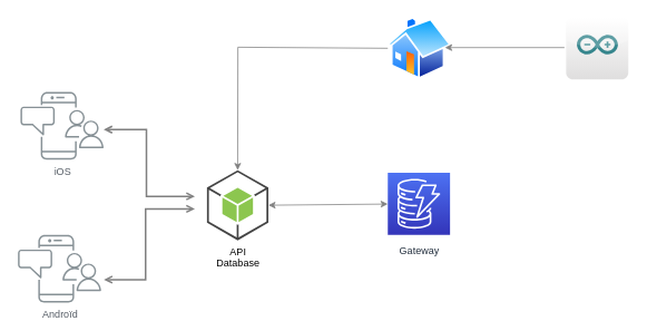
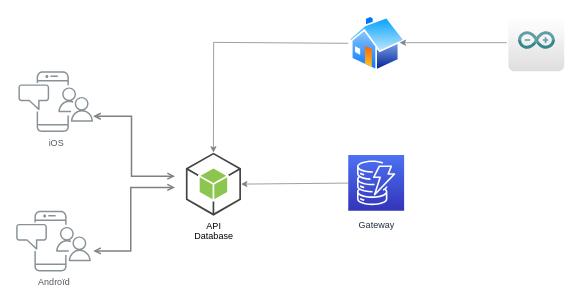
- <mxCell id="4" value="iOS" style="outlineConnect=0;gradientColor=none;fontColor=#545B64;strokeColor=none;fillColor=#879196;dashed=0;verticalLabelPosition=bottom;verticalAlign=top;align=center;html=1;fontSize=12;fontStyle=0;aspect=fixed;shape=mxgraph.aws4.illustration_notification;pointerEvents=1;labelBackgroundColor=#ffffff;" parent="1" vertex="1"><mxGeometry x="23.5" y="109.5" width="100" height="81" as="geometry" /></mxCell>
+ <mxCell id="4" value="iOS" style="outlineConnect=0;gradientColor=none;fontColor=#545B64;strokeColor=none;fillColor=#879196;dashed=0;verticalLabelPosition=bottom;verticalAlign=top;align=center;html=1;fontSize=12;fontStyle=0;aspect=fixed;shape=mxgraph.aws4.illustration_notification;pointerEvents=1;labelBackgroundColor=#ffffff;" parent="1" vertex="1"><mxGeometry x="23.5" y="94.5" width="100" height="81" as="geometry" /></mxCell>
- <mxCell id="12" value="" style="endArrow=classic;startArrow=classic;html=1;rounded=0;exitX=1;exitY=0.5;exitDx=0;exitDy=0;exitPerimeter=0;strokeColor=#808080;" parent="1" source="7" target="5" edge="1"><mxGeometry width="50" height="50" relative="1" as="geometry"><mxPoint x="78" y="296" as="sourcePoint" /><mxPoint x="128" y="246" as="targetPoint" /></mxGeometry></mxCell>
+ <mxCell id="12" value="" style="endArrow=none;startArrow=classic;html=1;rounded=0;exitX=1;exitY=0.5;exitDx=0;exitDy=0;exitPerimeter=0;strokeColor=#808080;" parent="1" source="7" target="5" edge="1"><mxGeometry width="50" height="50" relative="1" as="geometry"><mxPoint x="78" y="296" as="sourcePoint" /><mxPoint x="128" y="246" as="targetPoint" /></mxGeometry></mxCell>
